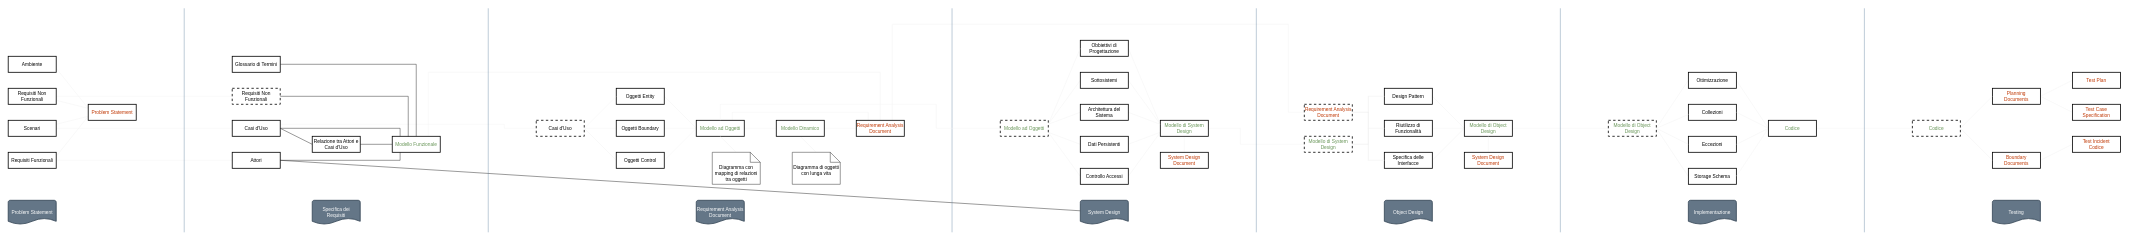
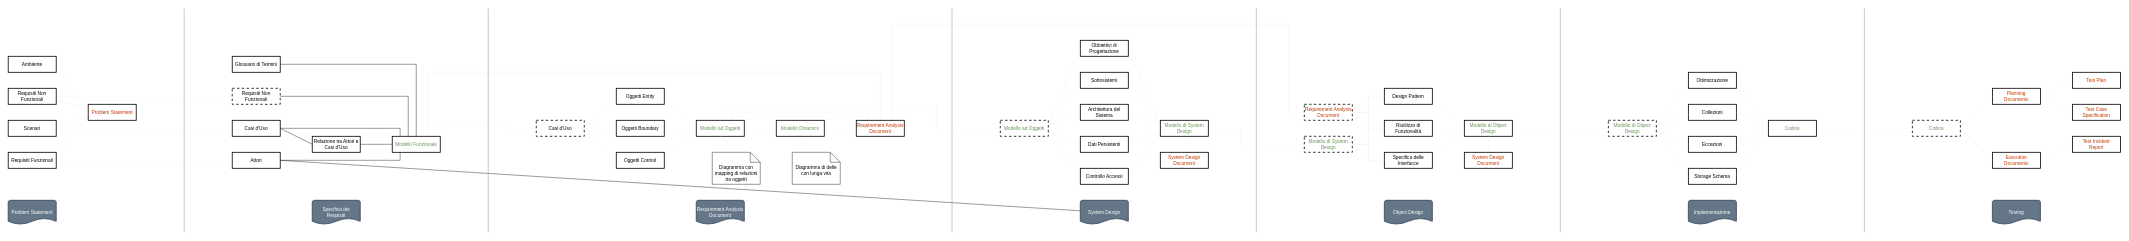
- <mxCell id="124" value="Test Incident &lt;br&gt;Codice" style="whiteSpace=wrap;html=1;strokeWidth=2;fontColor=#BF3600;" vertex="1" parent="1"><mxGeometry x="5180" y="340" width="120" height="40" as="geometry" /></mxCell>
+ <mxCell id="124" value="Test Incident &lt;br&gt;Report" style="whiteSpace=wrap;html=1;strokeWidth=2;fontColor=#BF3600;" vertex="1" parent="1"><mxGeometry x="5180" y="340" width="120" height="40" as="geometry" /></mxCell>
- <mxCell id="121" value="Boundary &lt;br&gt;Documents" style="whiteSpace=wrap;html=1;strokeWidth=2;fontColor=#BF3600;" vertex="1" parent="1"><mxGeometry x="4980" y="380" width="120" height="40" as="geometry" /></mxCell>
+ <mxCell id="121" value="Execution &lt;br&gt;Documents" style="whiteSpace=wrap;html=1;strokeWidth=2;fontColor=#BF3600;" vertex="1" parent="1"><mxGeometry x="4980" y="380" width="120" height="40" as="geometry" /></mxCell>
- <mxCell id="51" value="Diagramma di oggetti con lunga vita" style="shape=note2;boundedLbl=1;whiteSpace=wrap;html=1;size=25;verticalAlign=top;align=center;labelBackgroundColor=none;" vertex="1" parent="1"><mxGeometry x="1980" y="380" width="120" height="80" as="geometry" /></mxCell>
+ <mxCell id="51" value="Diagramma di delle con lunga vita" style="shape=note2;boundedLbl=1;whiteSpace=wrap;html=1;size=25;verticalAlign=top;align=center;labelBackgroundColor=none;" vertex="1" parent="1"><mxGeometry x="1980" y="380" width="120" height="80" as="geometry" /></mxCell>
